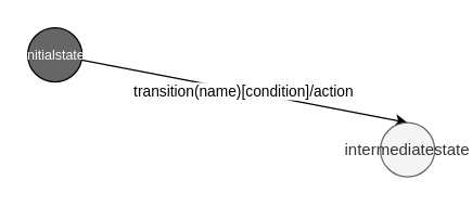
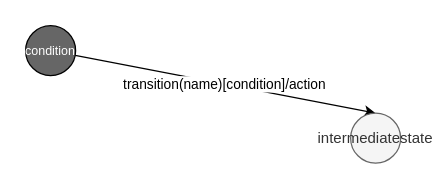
- <mxCell id="3" value="initialstate" style="ellipse;whiteSpace=wrap;html=1;fontSize=10;fillColor=#666666;fontColor=#FFFFFF;" parent="1" vertex="1"><mxGeometry x="20" y="20" width="40" height="40" as="geometry" /></mxCell>
+ <mxCell id="3" value="condition" style="ellipse;whiteSpace=wrap;html=1;fontSize=10;fillColor=#666666;fontColor=#FFFFFF;" parent="1" vertex="1"><mxGeometry x="20" y="20" width="40" height="40" as="geometry" /></mxCell>
